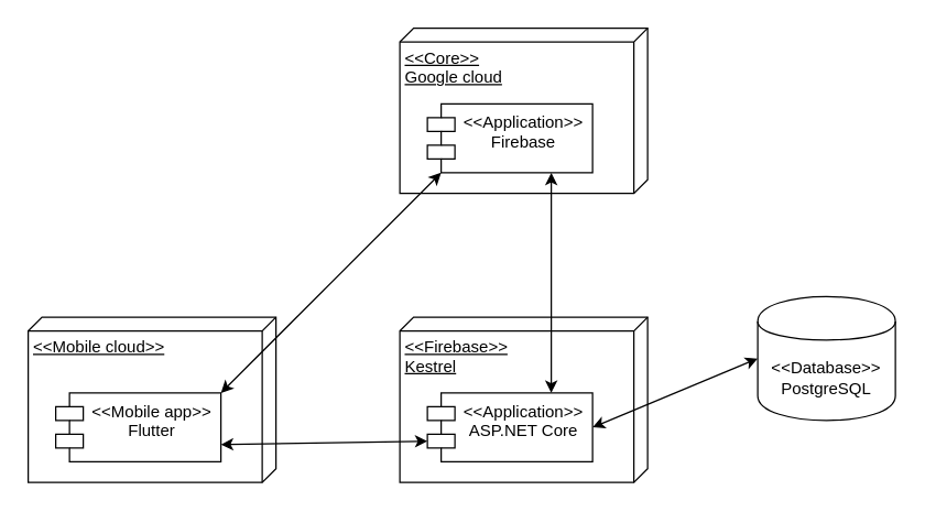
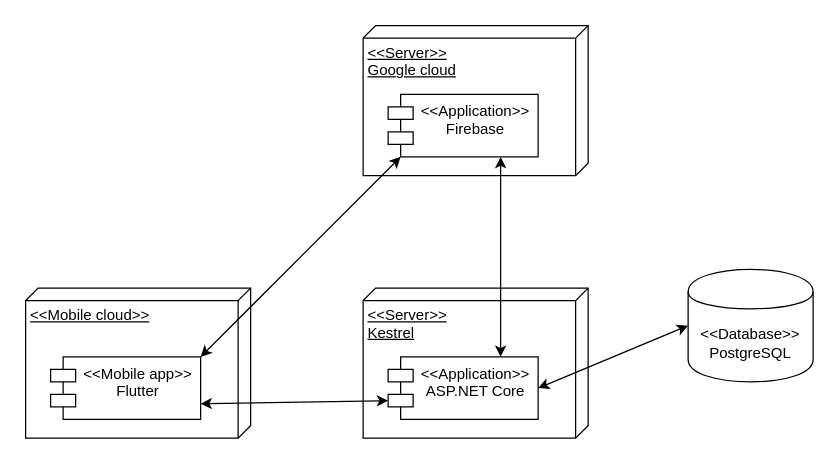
- <mxCell id="7" value="&amp;lt;&amp;lt;Core&amp;gt;&amp;gt;&lt;br&gt;Google cloud" style="verticalAlign=top;align=left;spacingTop=8;spacingLeft=2;spacingRight=12;shape=cube;size=10;direction=south;fontStyle=4;html=1;" vertex="1" parent="1"><mxGeometry x="290" y="20" width="180" height="120" as="geometry" /></mxCell>
+ <mxCell id="7" value="&amp;lt;&amp;lt;Server&amp;gt;&amp;gt;&lt;br&gt;Google cloud" style="verticalAlign=top;align=left;spacingTop=8;spacingLeft=2;spacingRight=12;shape=cube;size=10;direction=south;fontStyle=4;html=1;" vertex="1" parent="1"><mxGeometry x="290" y="20" width="180" height="120" as="geometry" /></mxCell>
- <mxCell id="4" value="&amp;lt;&amp;lt;Firebase&amp;gt;&amp;gt;&lt;br&gt;Kestrel" style="verticalAlign=top;align=left;spacingTop=8;spacingLeft=2;spacingRight=12;shape=cube;size=10;direction=south;fontStyle=4;html=1;" vertex="1" parent="1"><mxGeometry x="290" y="230" width="180" height="120" as="geometry" /></mxCell>
+ <mxCell id="4" value="&amp;lt;&amp;lt;Server&amp;gt;&amp;gt;&lt;br&gt;Kestrel" style="verticalAlign=top;align=left;spacingTop=8;spacingLeft=2;spacingRight=12;shape=cube;size=10;direction=south;fontStyle=4;html=1;" vertex="1" parent="1"><mxGeometry x="290" y="230" width="180" height="120" as="geometry" /></mxCell>
